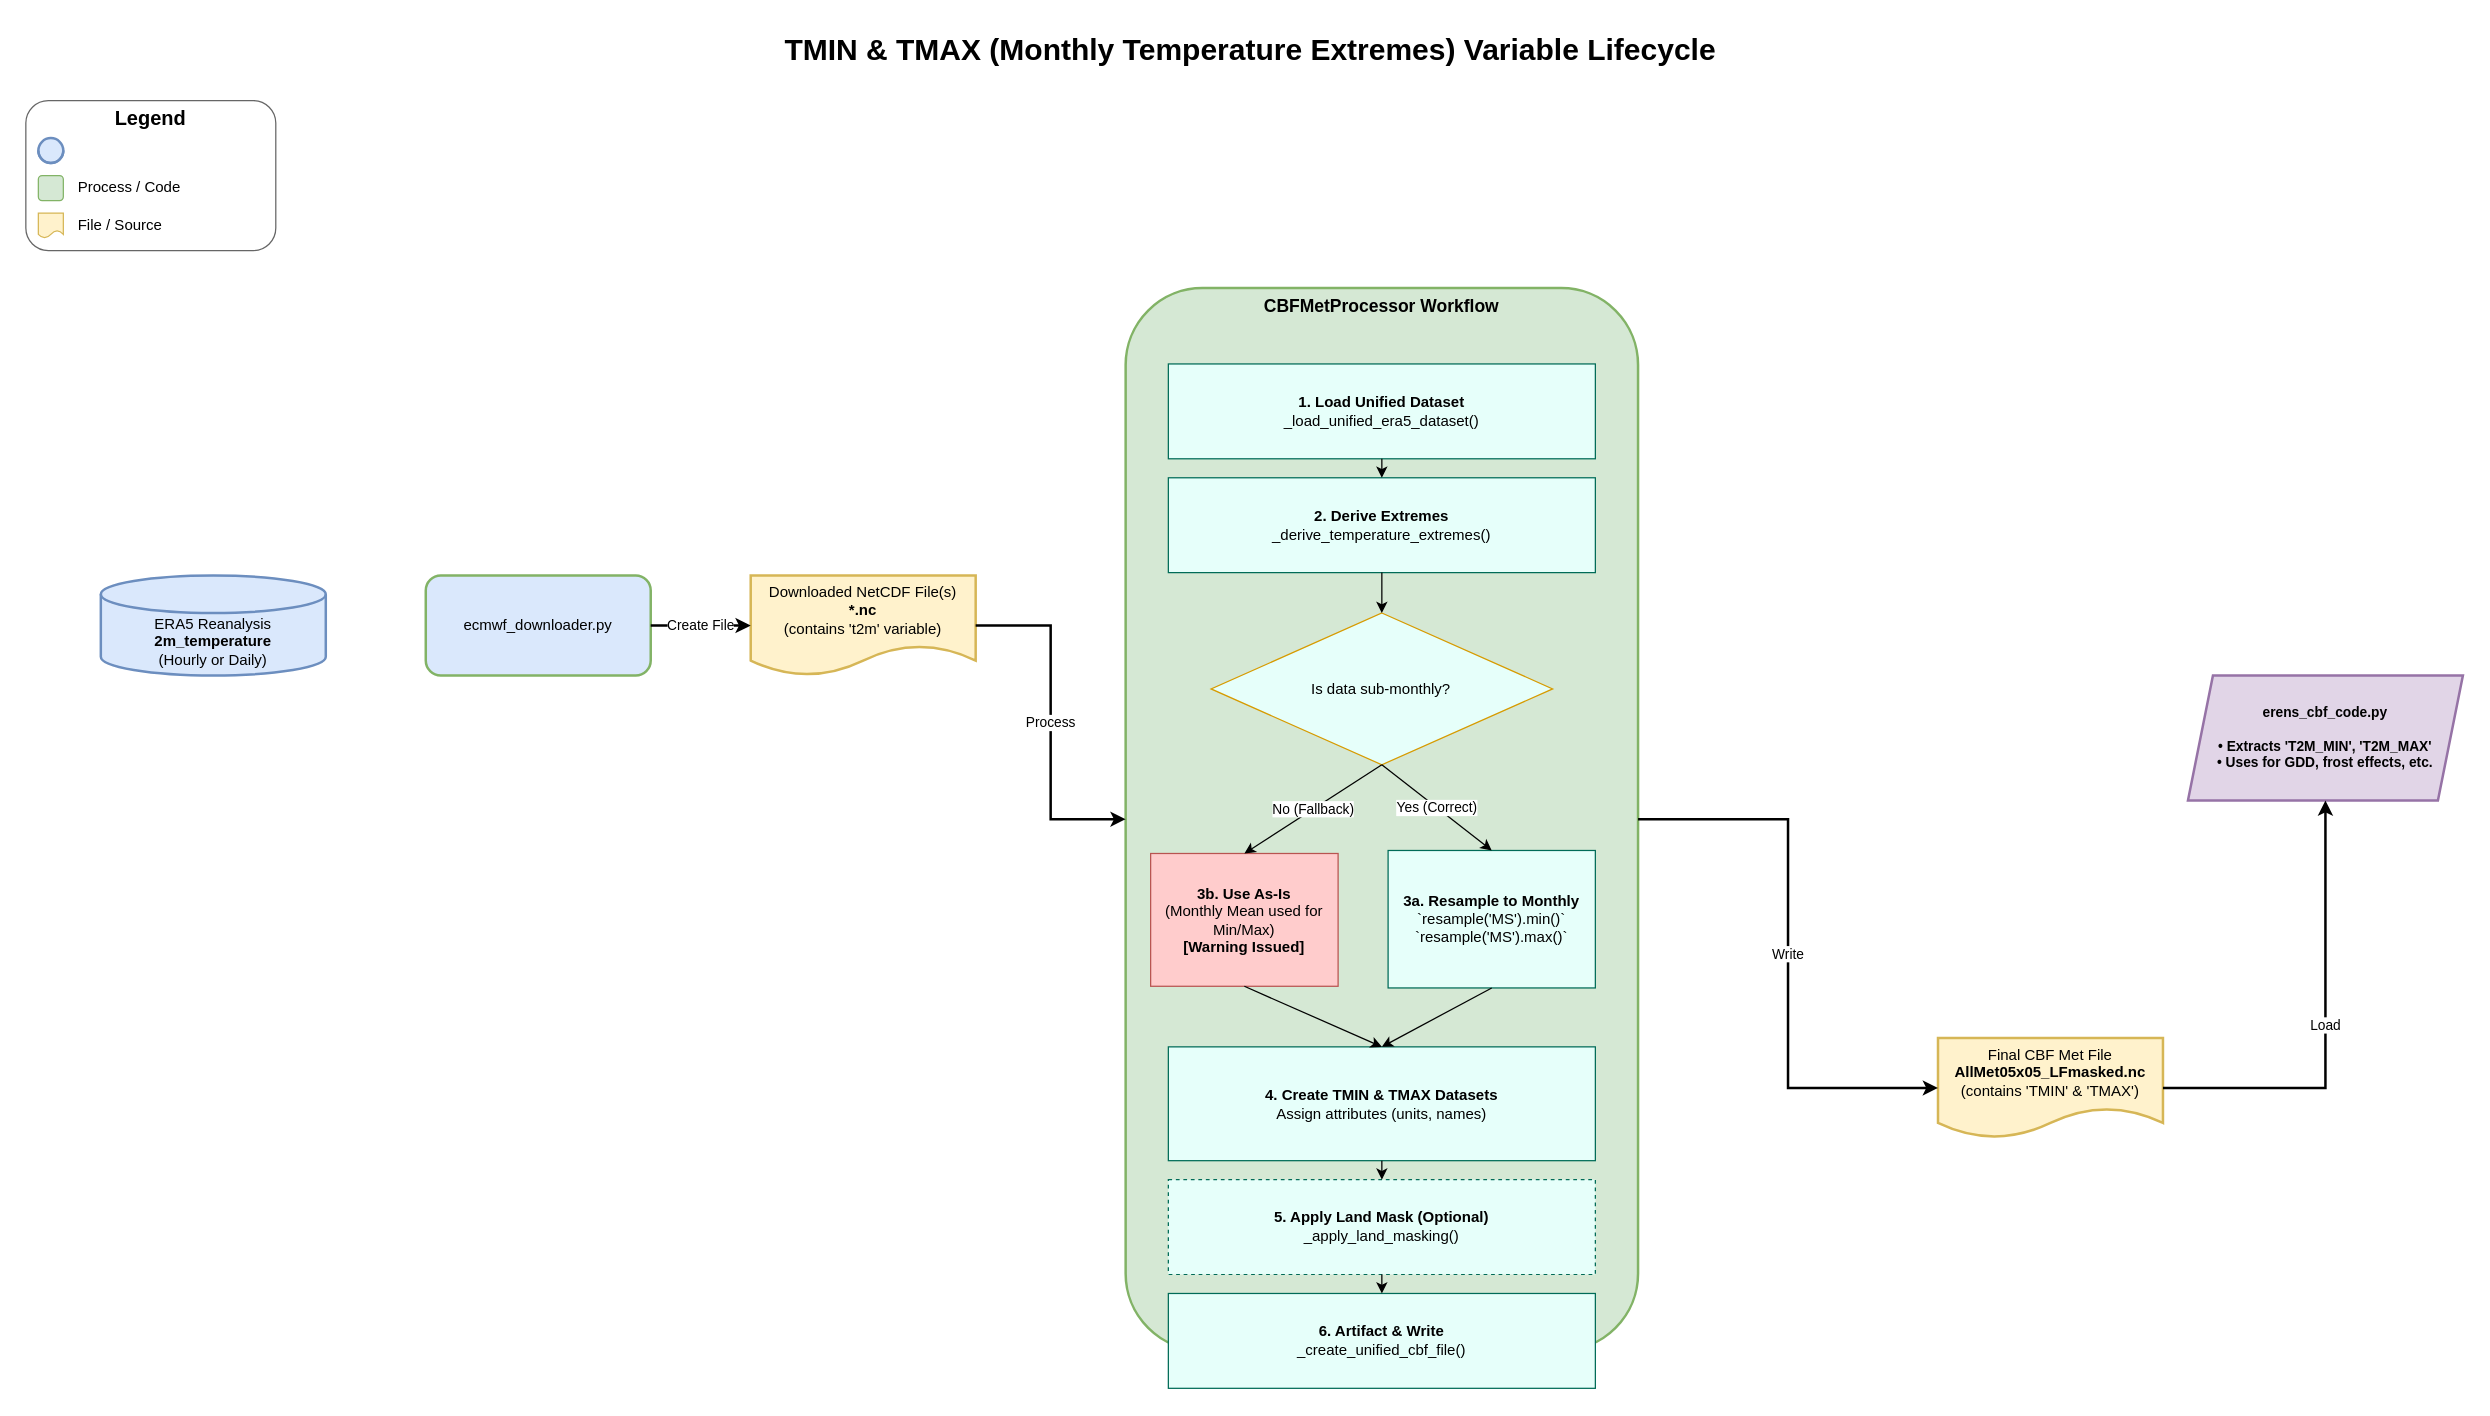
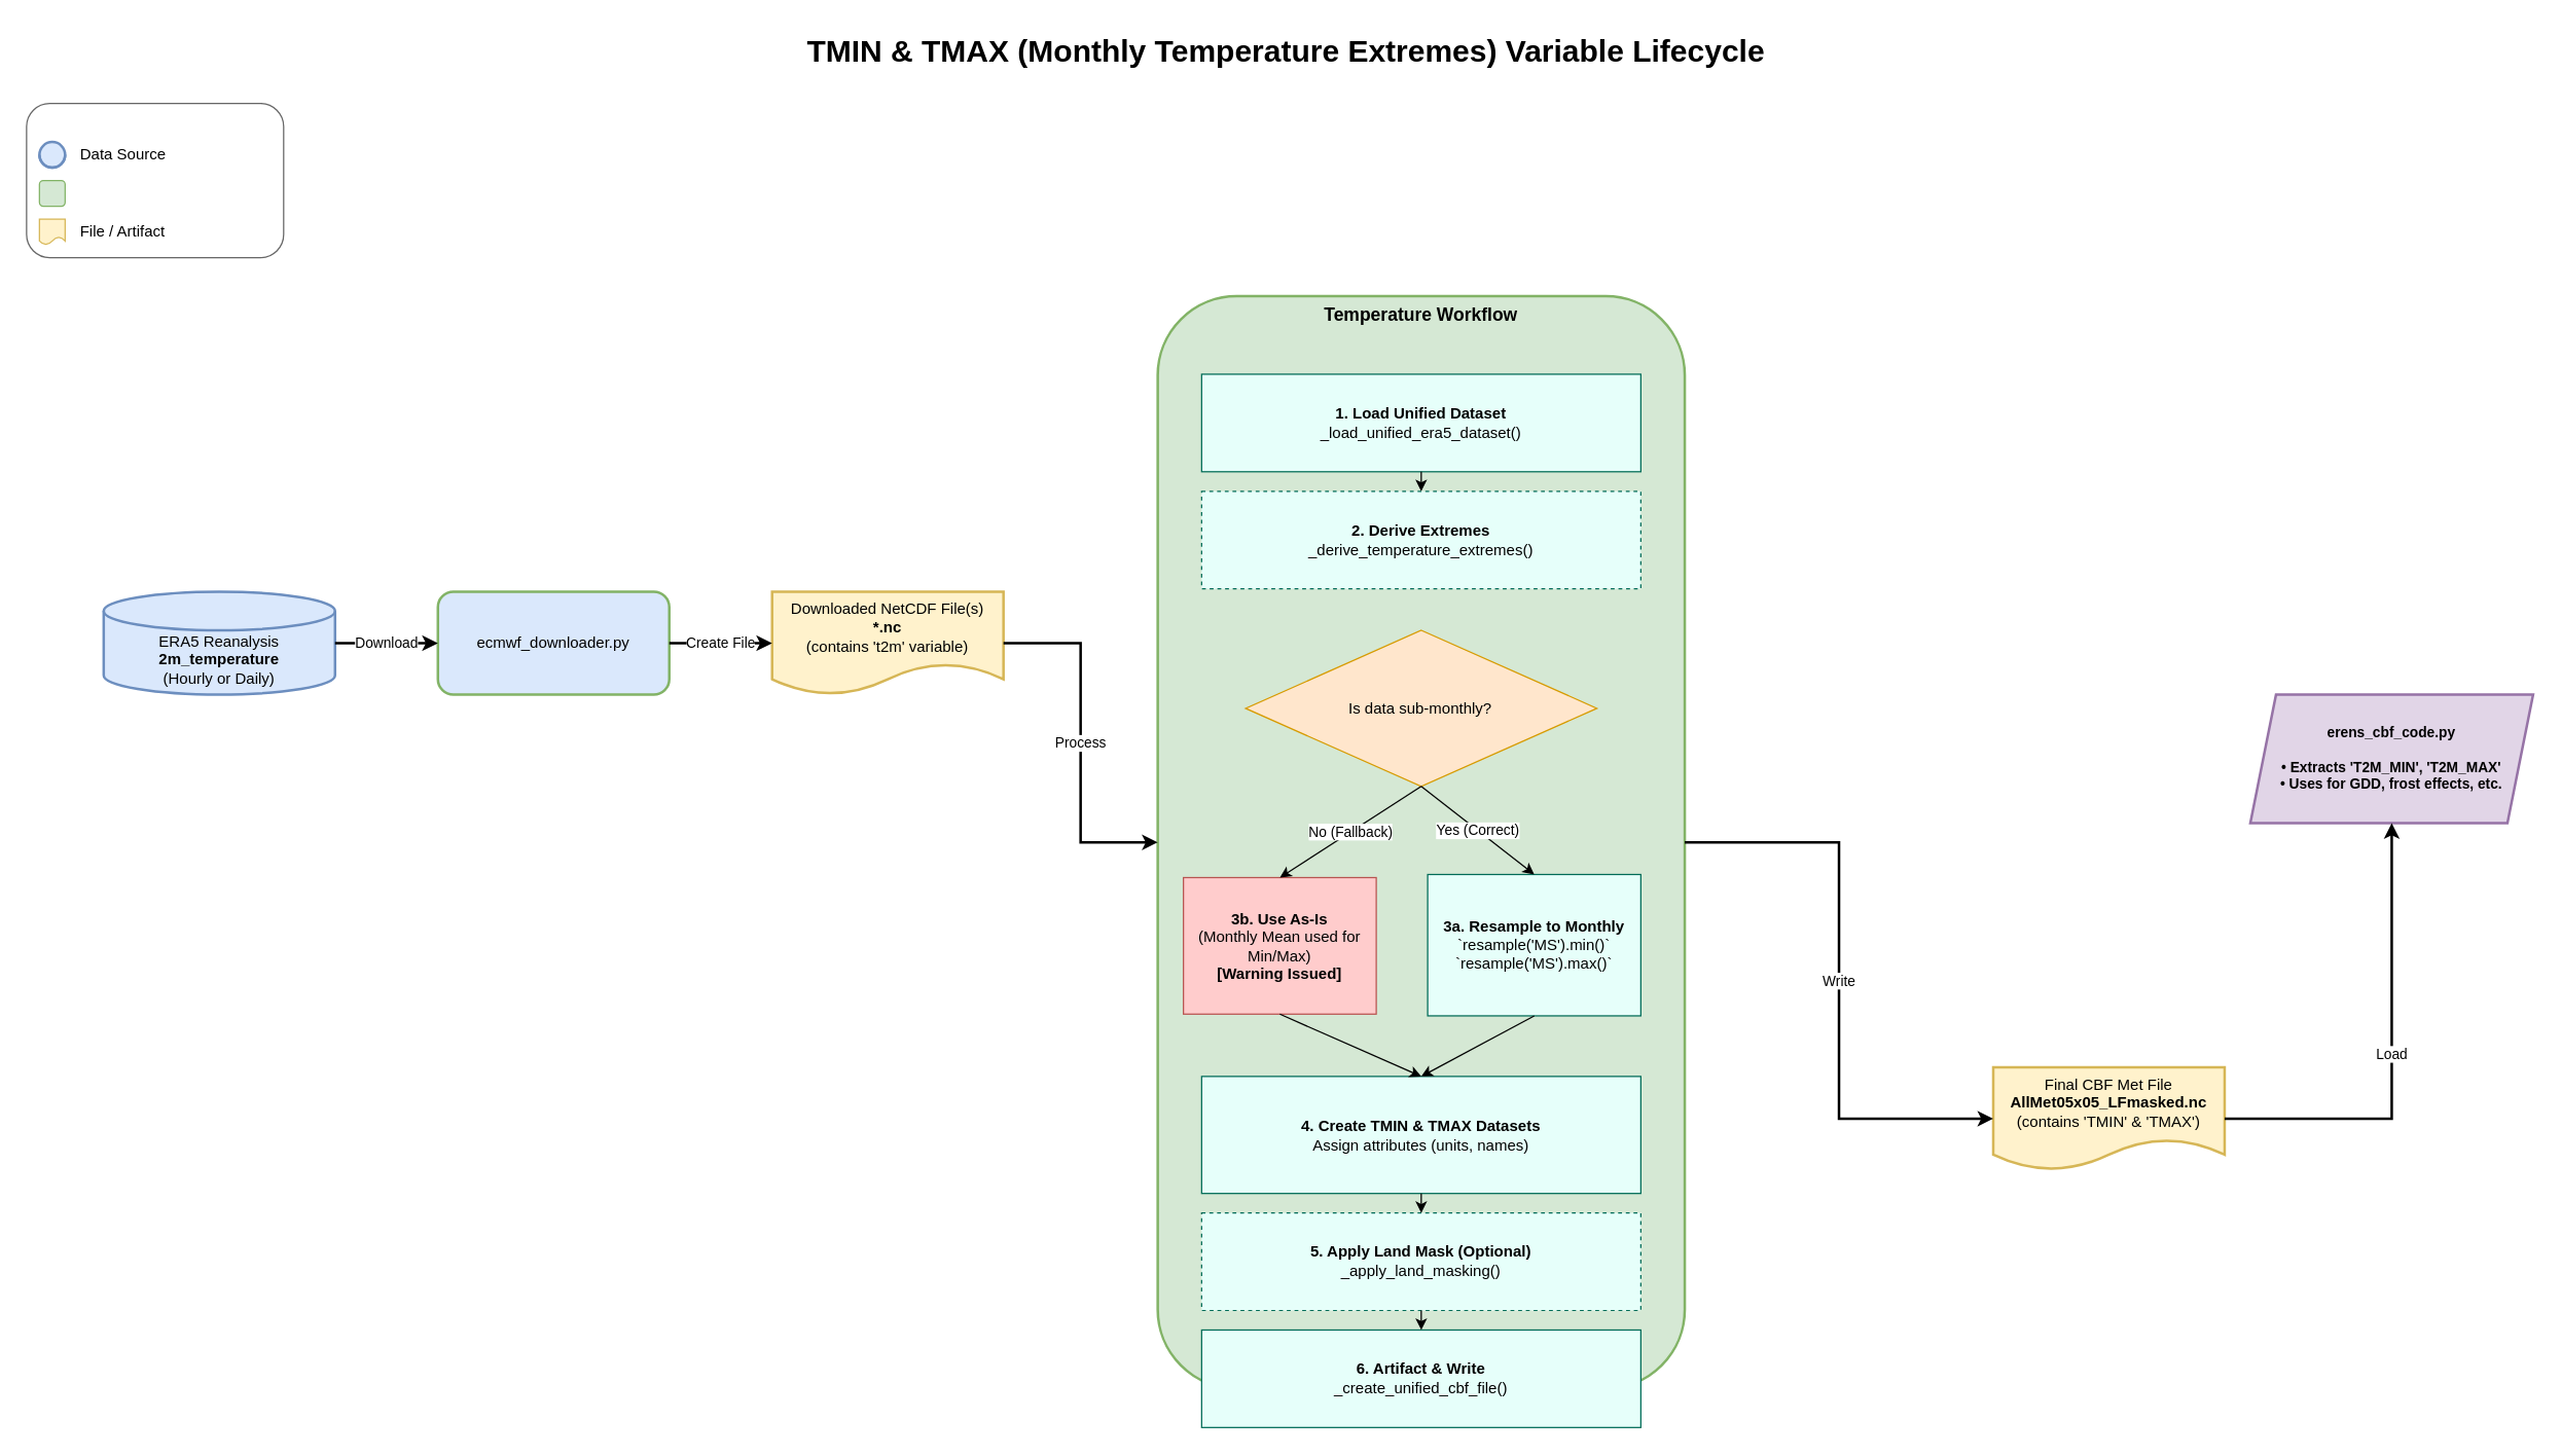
- <mxCell id="4" value="Legend" style="text;html=1;strokeColor=none;fillColor=none;align=center;verticalAlign=middle;whiteSpace=wrap;rounded=0;fontStyle=1;fontSize=16;" parent="1" vertex="1"><mxGeometry x="30" y="84" width="180" height="20" as="geometry" /></mxCell>
+ <mxCell id="6" value="Data Source" style="text;html=1;strokeColor=none;fillColor=none;align=left;verticalAlign=middle;whiteSpace=wrap;rounded=0;" parent="1" vertex="1"><mxGeometry x="60" y="110" width="140" height="20" as="geometry" /></mxCell>
- <mxCell id="8" value="Process / Code" style="text;html=1;strokeColor=none;fillColor=none;align=left;verticalAlign=middle;whiteSpace=wrap;rounded=0;" parent="1" vertex="1"><mxGeometry x="60" y="140" width="140" height="20" as="geometry" /></mxCell>
- <mxCell id="10" value="File / Source" style="text;html=1;strokeColor=none;fillColor=none;align=left;verticalAlign=middle;whiteSpace=wrap;rounded=0;" parent="1" vertex="1"><mxGeometry x="60" y="170" width="140" height="20" as="geometry" /></mxCell>
+ <mxCell id="10" value="File / Artifact" style="text;html=1;strokeColor=none;fillColor=none;align=left;verticalAlign=middle;whiteSpace=wrap;rounded=0;" parent="1" vertex="1"><mxGeometry x="60" y="170" width="140" height="20" as="geometry" /></mxCell>
- <mxCell id="14" value="CBFMetProcessor Workflow" style="rounded=1;whiteSpace=wrap;html=1;strokeWidth=2;fontSize=14;fontStyle=1;align=center;verticalAlign=top;fillColor=#d5e8d4;strokeColor=#82b366;" parent="1" vertex="1"><mxGeometry x="900" y="230" width="410" height="850" as="geometry" /></mxCell>
+ <mxCell id="14" value="Temperature Workflow" style="rounded=1;whiteSpace=wrap;html=1;strokeWidth=2;fontSize=14;fontStyle=1;align=center;verticalAlign=top;fillColor=#d5e8d4;strokeColor=#82b366;" parent="1" vertex="1"><mxGeometry x="900" y="230" width="410" height="850" as="geometry" /></mxCell>
- <mxCell id="16" value="&lt;b&gt;2. Derive Extremes&lt;/b&gt;&lt;br&gt;_derive_temperature_extremes()" style="rounded=0;whiteSpace=wrap;html=1;align=center;fillColor=#e6fffa;strokeColor=#006b57;" parent="14" vertex="1"><mxGeometry x="34.167" y="151.786" width="341.667" height="75.893" as="geometry" /></mxCell>
+ <mxCell id="16" value="&lt;b&gt;2. Derive Extremes&lt;/b&gt;&lt;br&gt;_derive_temperature_extremes()" style="rounded=0;whiteSpace=wrap;html=1;align=center;fillColor=#e6fffa;strokeColor=#006b57;dashed=1;" parent="14" vertex="1"><mxGeometry x="34.167" y="151.786" width="341.667" height="75.893" as="geometry" /></mxCell>
- <mxCell id="24" value="" style="endArrow=classic;html=1;rounded=0;" parent="14" source="16" target="17" edge="1"><mxGeometry width="50" height="50" relative="1" as="geometry"><mxPoint x="205" y="242.857" as="sourcePoint" /><mxPoint x="205" y="318.75" as="targetPoint" /></mxGeometry></mxCell>
+ <mxCell id="33" value="Download" style="edgeStyle=orthogonalEdgeStyle;rounded=0;orthogonalLoop=1;jettySize=auto;html=1;endArrow=classic;endFill=1;strokeWidth=2;" parent="1" source="11" target="12" edge="1"><mxGeometry relative="1" as="geometry" /></mxCell>
- <mxCell id="17" value="Is data sub-monthly?" style="rhombus;whiteSpace=wrap;html=1;fillColor=#e6fffa;strokeColor=#d79b00;" parent="14" vertex="1"><mxGeometry x="68.333" y="259.997" width="273.333" height="121.429" as="geometry" /></mxCell>
+ <mxCell id="17" value="Is data sub-monthly?" style="rhombus;whiteSpace=wrap;html=1;fillColor=#ffe6cc;strokeColor=#d79b00;" parent="14" vertex="1"><mxGeometry x="68.333" y="259.997" width="273.333" height="121.429" as="geometry" /></mxCell>
